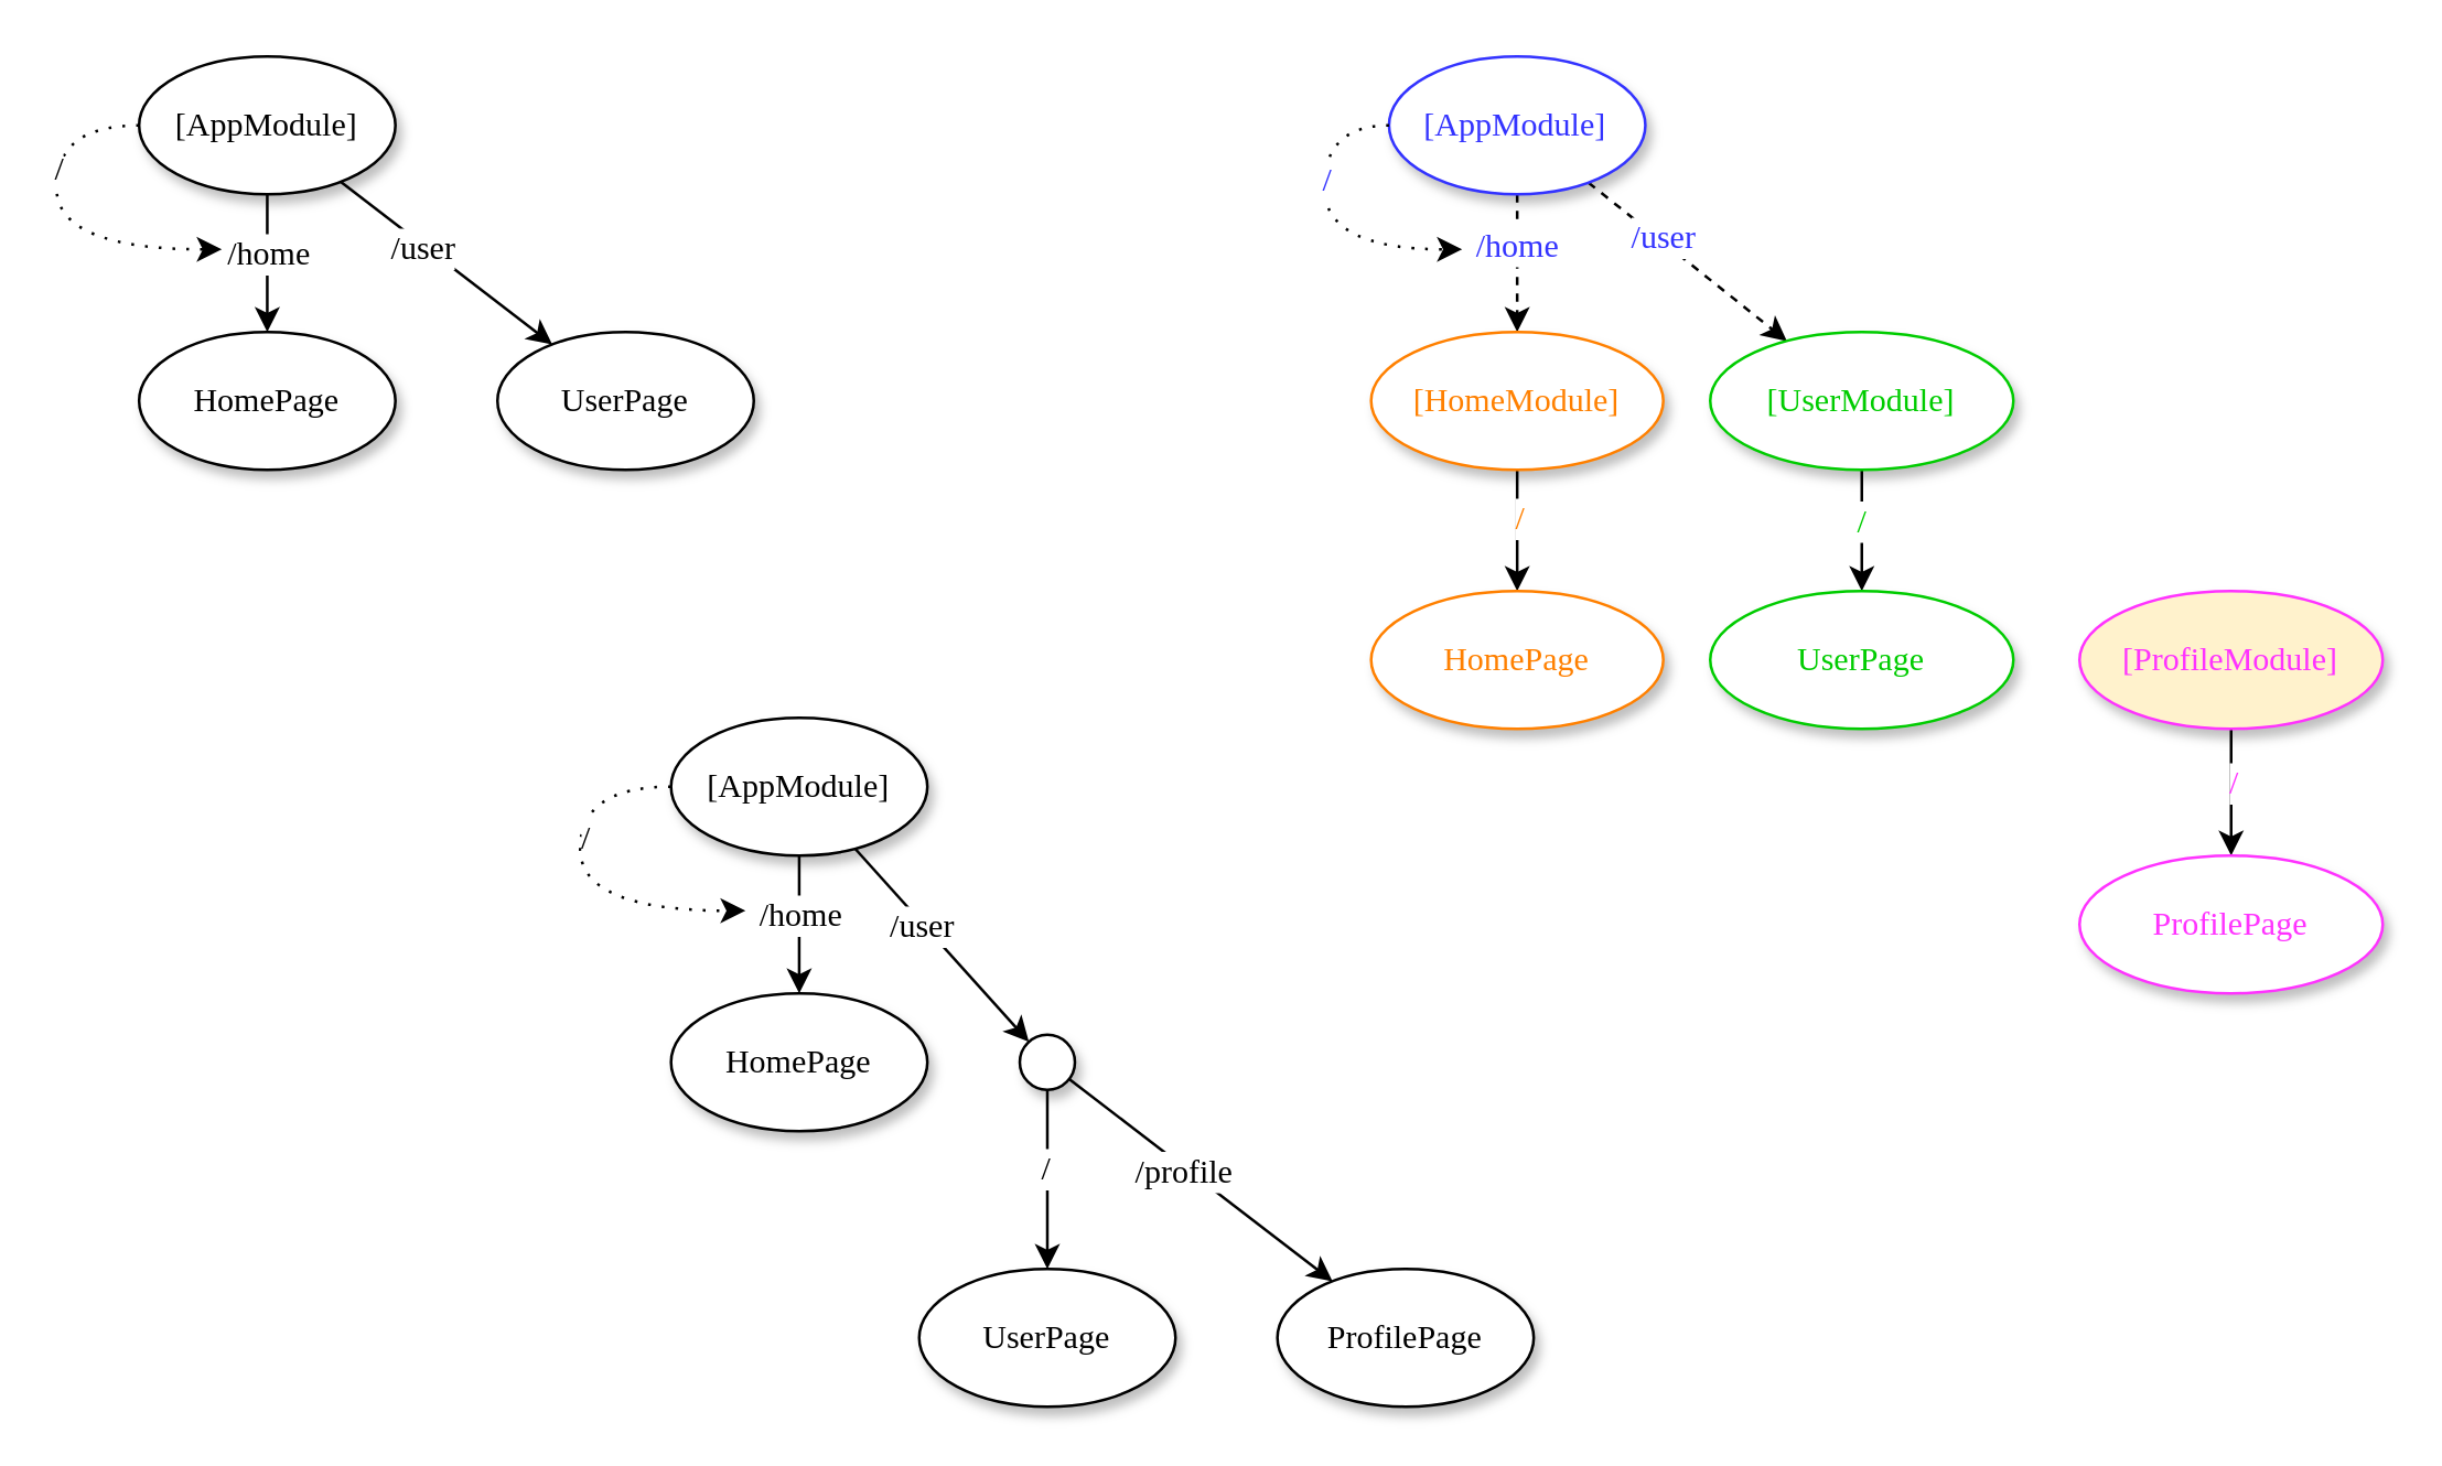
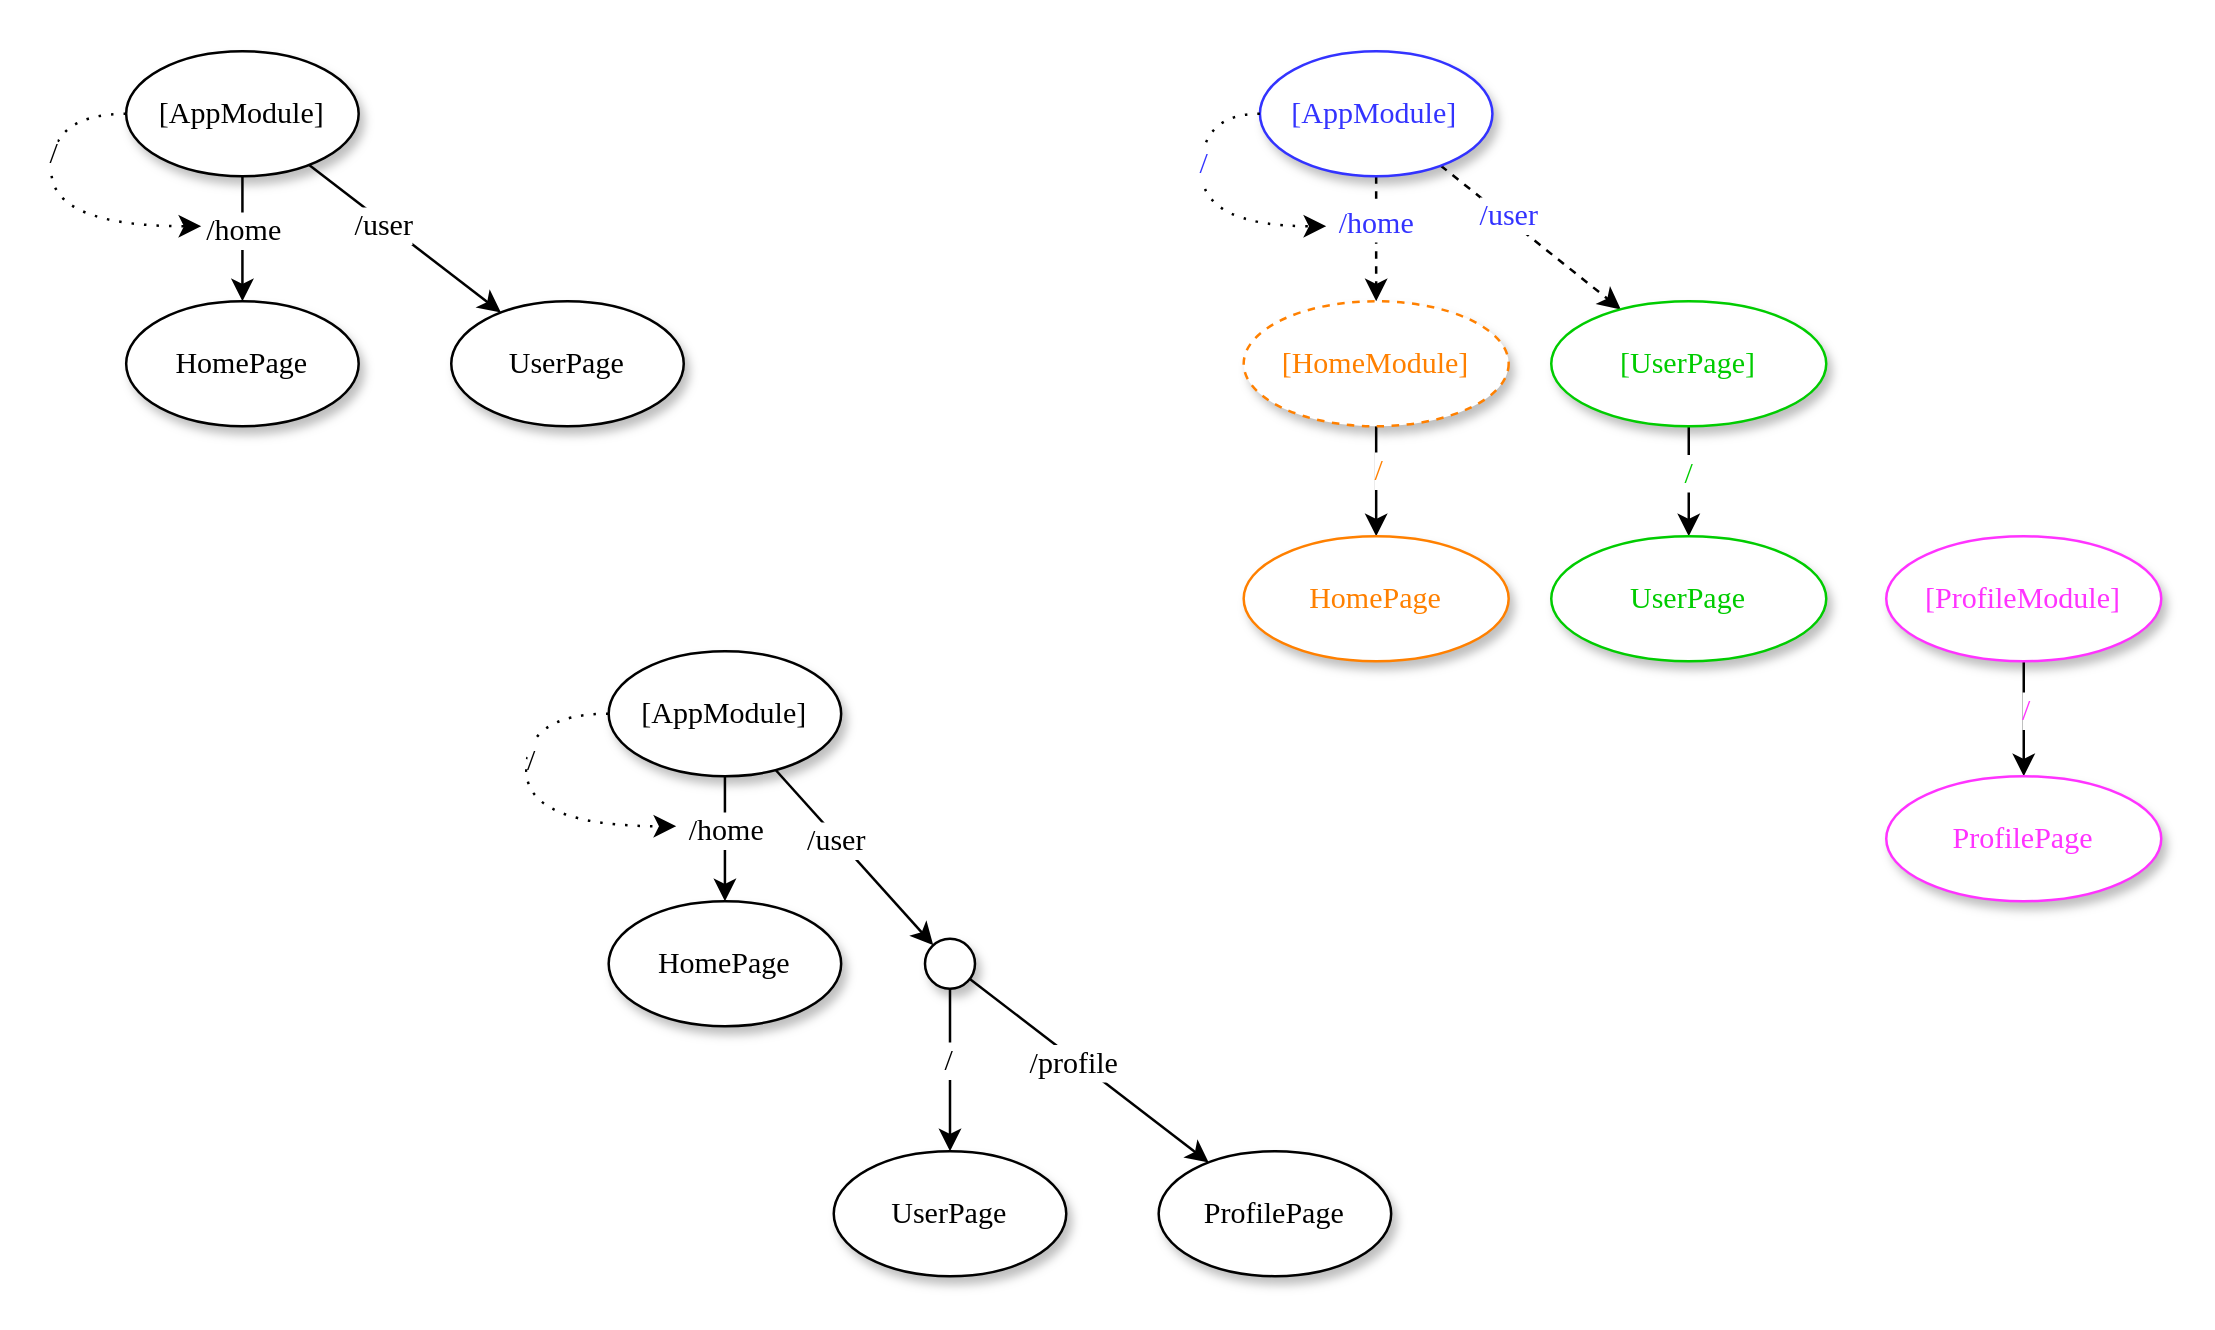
- <mxCell id="8" value="&lt;span&gt;[HomeModule]&lt;/span&gt;" style="ellipse;whiteSpace=wrap;html=1;rounded=0;shadow=1;comic=0;labelBackgroundColor=none;strokeColor=#FF8000;strokeWidth=1;fillColor=#FFFFFF;fontFamily=Verdana;fontSize=12;fontColor=#FF8000;align=center;" parent="1" vertex="1"><mxGeometry x="496.972" y="120" width="106" height="50" as="geometry" /></mxCell>
+ <mxCell id="8" value="&lt;span&gt;[HomeModule]&lt;/span&gt;" style="ellipse;whiteSpace=wrap;html=1;rounded=0;shadow=1;comic=0;labelBackgroundColor=none;strokeColor=#FF8000;strokeWidth=1;fillColor=#FFFFFF;fontFamily=Verdana;fontSize=12;fontColor=#FF8000;align=center;dashed=1;" parent="1" vertex="1"><mxGeometry x="496.972" y="120" width="106" height="50" as="geometry" /></mxCell>
- <mxCell id="12" value="&lt;span&gt;[UserModule]&lt;/span&gt;" style="ellipse;whiteSpace=wrap;html=1;rounded=0;shadow=1;comic=0;labelBackgroundColor=none;strokeColor=#00CC00;strokeWidth=1;fillColor=#FFFFFF;fontFamily=Verdana;fontSize=12;fontColor=#00CC00;align=center;" parent="1" vertex="1"><mxGeometry x="620" y="120" width="110" height="50" as="geometry" /></mxCell>
+ <mxCell id="12" value="&lt;span&gt;[UserPage]&lt;/span&gt;" style="ellipse;whiteSpace=wrap;html=1;rounded=0;shadow=1;comic=0;labelBackgroundColor=none;strokeColor=#00CC00;strokeWidth=1;fillColor=#FFFFFF;fontFamily=Verdana;fontSize=12;fontColor=#00CC00;align=center;" parent="1" vertex="1"><mxGeometry x="620" y="120" width="110" height="50" as="geometry" /></mxCell>
- <mxCell id="15" value="&lt;span&gt;[ProfileModule]&lt;/span&gt;" style="ellipse;whiteSpace=wrap;html=1;rounded=0;shadow=1;comic=0;labelBackgroundColor=none;strokeColor=#FF33FF;strokeWidth=1;fillColor=#fff2cc;fontFamily=Verdana;fontSize=12;fontColor=#FF33FF;align=center;" parent="1" vertex="1"><mxGeometry x="754" y="214" width="110" height="50" as="geometry" /></mxCell>
+ <mxCell id="15" value="&lt;span&gt;[ProfileModule]&lt;/span&gt;" style="ellipse;whiteSpace=wrap;html=1;rounded=0;shadow=1;comic=0;labelBackgroundColor=none;strokeColor=#FF33FF;strokeWidth=1;fillColor=#FFFFFF;fontFamily=Verdana;fontSize=12;fontColor=#FF33FF;align=center;" parent="1" vertex="1"><mxGeometry x="754" y="214" width="110" height="50" as="geometry" /></mxCell>
